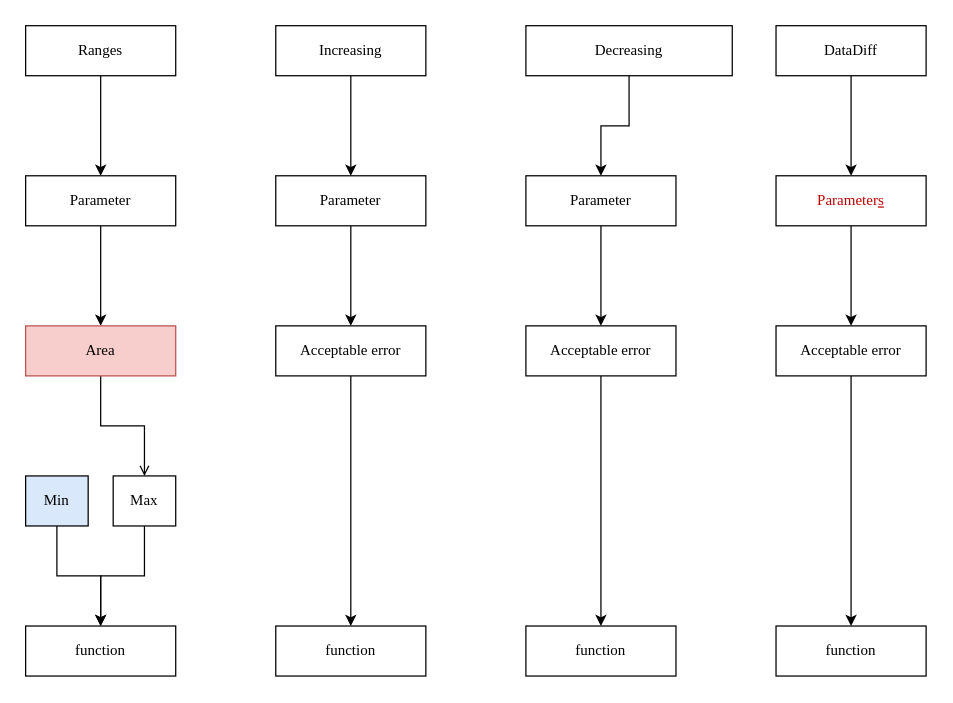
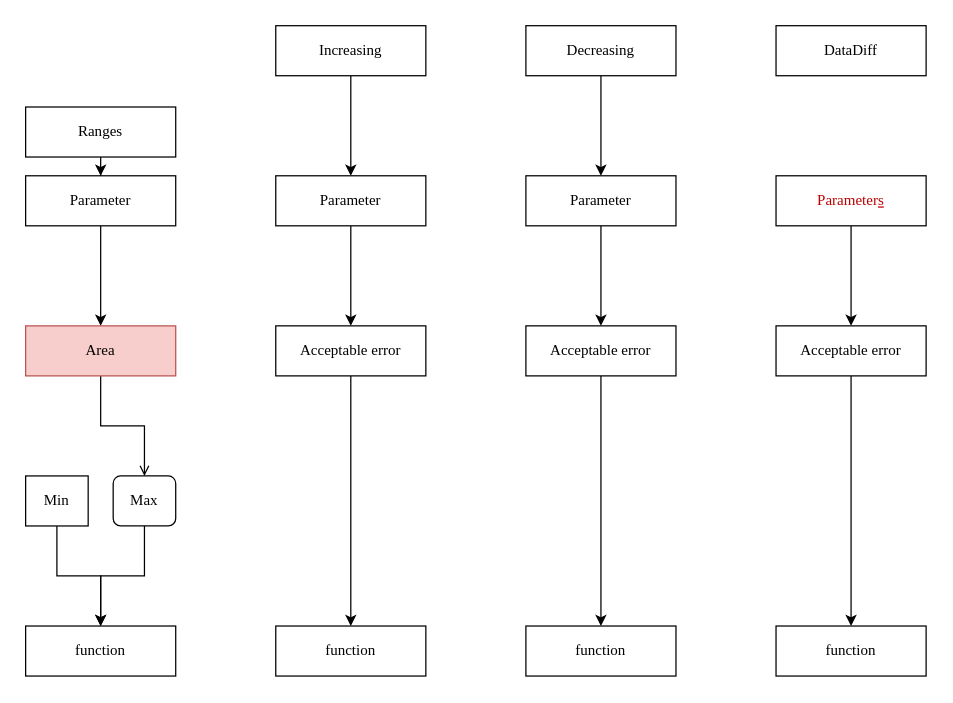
- <mxCell id="3" value="Ranges" style="whiteSpace=wrap;html=1;rounded=0;shadow=0;comic=0;labelBackgroundColor=none;strokeWidth=1;fontFamily=Verdana;fontSize=12;align=center;" parent="1" vertex="1"><mxGeometry x="20" y="20" width="120" height="40" as="geometry" /></mxCell>
+ <mxCell id="3" value="Ranges" style="whiteSpace=wrap;html=1;rounded=0;shadow=0;comic=0;labelBackgroundColor=none;strokeWidth=1;fontFamily=Verdana;fontSize=12;align=center;" parent="1" vertex="1"><mxGeometry x="20" y="85" width="120" height="40" as="geometry" /></mxCell>
- <mxCell id="16" value="Decreasing" style="whiteSpace=wrap;html=1;rounded=0;shadow=0;comic=0;labelBackgroundColor=none;strokeWidth=1;fontFamily=Verdana;fontSize=12;align=center;" parent="1" vertex="1"><mxGeometry x="420" y="20" width="165" height="40" as="geometry" /></mxCell>
+ <mxCell id="16" value="Decreasing" style="whiteSpace=wrap;html=1;rounded=0;shadow=0;comic=0;labelBackgroundColor=none;strokeWidth=1;fontFamily=Verdana;fontSize=12;align=center;" parent="1" vertex="1"><mxGeometry x="420" y="20" width="120" height="40" as="geometry" /></mxCell>
- <mxCell id="28" value="" style="edgeStyle=orthogonalEdgeStyle;rounded=0;orthogonalLoop=1;jettySize=auto;html=1;exitX=0.5;exitY=1;exitDx=0;exitDy=0;" parent="1" source="27" target="30" edge="1"><mxGeometry relative="1" as="geometry"><mxPoint x="680" y="60" as="sourcePoint" /></mxGeometry></mxCell>
- <mxCell id="8" value="Min" style="whiteSpace=wrap;html=1;rounded=0;shadow=0;comic=0;labelBackgroundColor=none;strokeWidth=1;fontFamily=Verdana;fontSize=12;align=center;fillColor=#dae8fc;" parent="1" vertex="1"><mxGeometry x="20" y="380" width="50" height="40" as="geometry" /></mxCell>
+ <mxCell id="8" value="Min" style="whiteSpace=wrap;html=1;rounded=0;shadow=0;comic=0;labelBackgroundColor=none;strokeWidth=1;fontFamily=Verdana;fontSize=12;align=center;" parent="1" vertex="1"><mxGeometry x="20" y="380" width="50" height="40" as="geometry" /></mxCell>
- <mxCell id="20" value="Max" style="whiteSpace=wrap;html=1;rounded=0;shadow=0;comic=0;labelBackgroundColor=none;strokeWidth=1;fontFamily=Verdana;fontSize=12;align=center;" parent="1" vertex="1"><mxGeometry x="90" y="380" width="50" height="40" as="geometry" /></mxCell>
+ <mxCell id="20" value="Max" style="whiteSpace=wrap;html=1;shadow=0;comic=0;labelBackgroundColor=none;strokeWidth=1;fontFamily=Verdana;fontSize=12;align=center;rounded=1;" parent="1" vertex="1"><mxGeometry x="90" y="380" width="50" height="40" as="geometry" /></mxCell>
